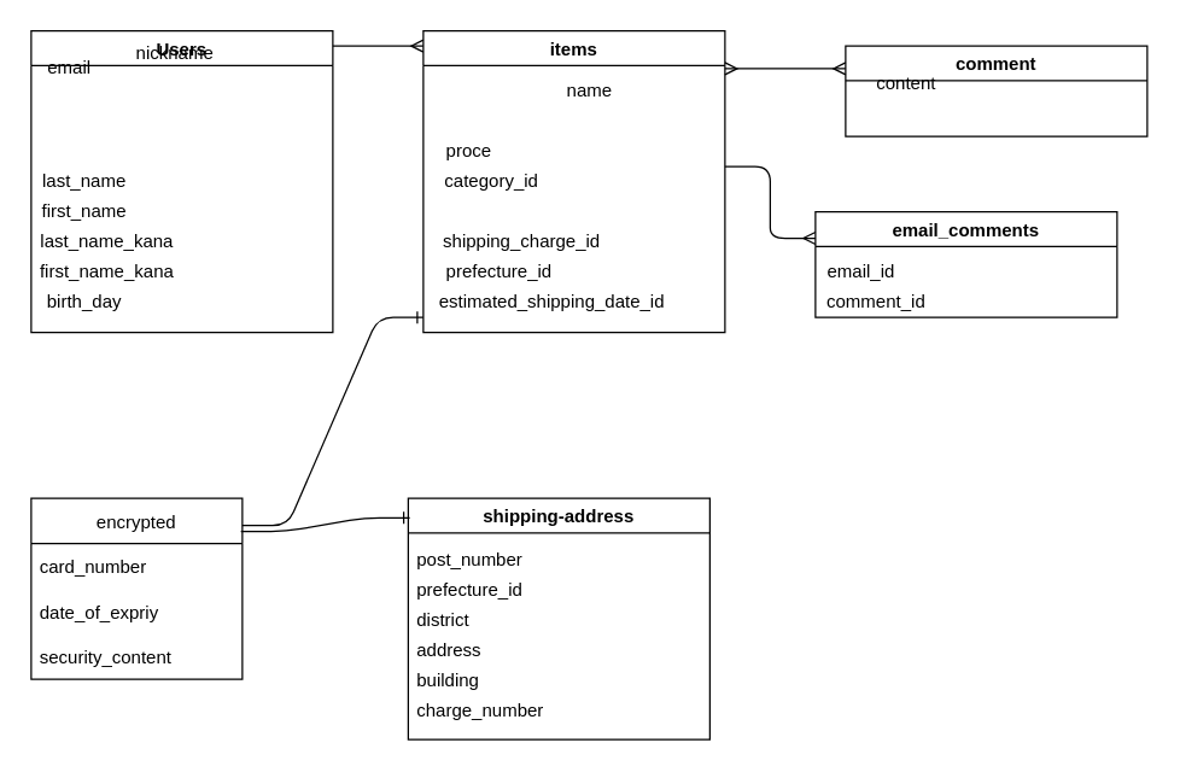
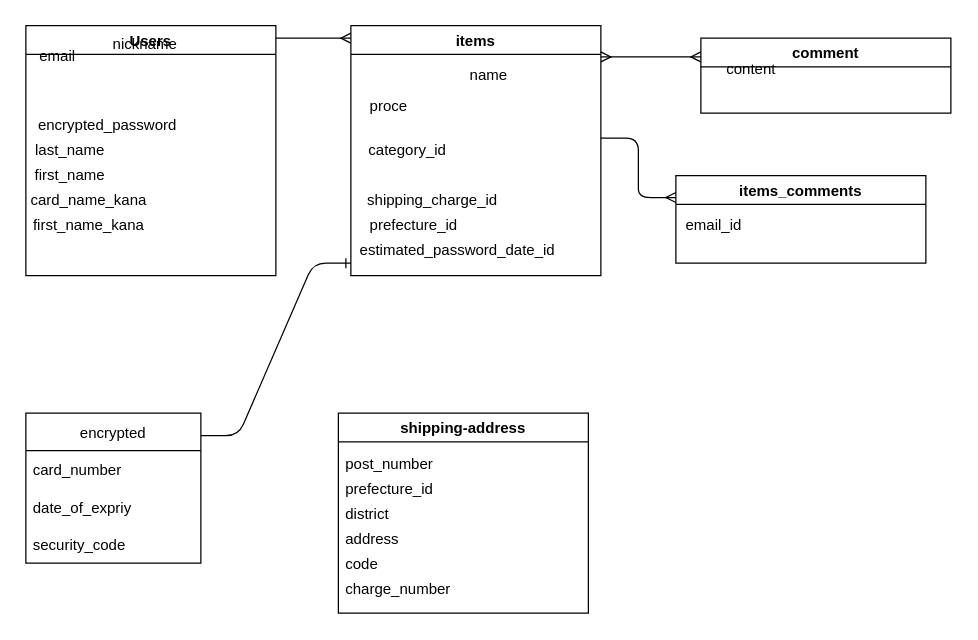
+ <mxCell id="5" value="encrypted_password" style="text;html=1;align=center;verticalAlign=middle;resizable=0;points=[];autosize=1;strokeColor=none;fillColor=none;" vertex="1" parent="2"><mxGeometry y="70" width="130" height="20" as="geometry" /></mxCell>
- <mxCell id="12" value="proce" style="text;html=1;align=center;verticalAlign=middle;resizable=0;points=[];autosize=1;strokeColor=none;fillColor=none;" vertex="1" parent="11"><mxGeometry x="5" y="70" width="50" height="20" as="geometry" /></mxCell>
+ <mxCell id="12" value="proce" style="text;html=1;align=center;verticalAlign=middle;resizable=0;points=[];autosize=1;strokeColor=none;fillColor=none;" vertex="1" parent="11"><mxGeometry x="5" y="55" width="50" height="20" as="geometry" /></mxCell>
- <mxCell id="35" value="email_comments" style="swimlane;" vertex="1" parent="1"><mxGeometry x="540" y="140" width="200" height="70" as="geometry" /></mxCell>
+ <mxCell id="35" value="items_comments" style="swimlane;" vertex="1" parent="1"><mxGeometry x="540" y="140" width="200" height="70" as="geometry" /></mxCell>
- <mxCell id="8" value="last_name_kana" style="text;html=1;align=center;verticalAlign=middle;resizable=0;points=[];autosize=1;strokeColor=none;fillColor=none;" vertex="1" parent="2"><mxGeometry y="130" width="100" height="20" as="geometry" /></mxCell>
+ <mxCell id="8" value="card_name_kana" style="text;html=1;align=center;verticalAlign=middle;resizable=0;points=[];autosize=1;strokeColor=none;fillColor=none;" vertex="1" parent="2"><mxGeometry y="130" width="100" height="20" as="geometry" /></mxCell>
- <mxCell id="10" value="birth_day" style="text;html=1;align=center;verticalAlign=middle;resizable=0;points=[];autosize=1;strokeColor=none;fillColor=none;" vertex="1" parent="2"><mxGeometry x="5" y="170" width="60" height="20" as="geometry" /></mxCell>
- <mxCell id="16" value="estimated_shipping_date_id" style="text;html=1;align=center;verticalAlign=middle;resizable=0;points=[];autosize=1;strokeColor=none;fillColor=none;" vertex="1" parent="11"><mxGeometry x="5" y="170" width="160" height="20" as="geometry" /></mxCell>
+ <mxCell id="16" value="estimated_password_date_id" style="text;html=1;align=center;verticalAlign=middle;resizable=0;points=[];autosize=1;strokeColor=none;fillColor=none;" vertex="1" parent="11"><mxGeometry x="5" y="170" width="160" height="20" as="geometry" /></mxCell>
- <mxCell id="37" value="comment_id" style="text;html=1;align=center;verticalAlign=middle;resizable=0;points=[];autosize=1;strokeColor=none;fillColor=none;" vertex="1" parent="35"><mxGeometry y="50" width="80" height="20" as="geometry" /></mxCell>
- <mxCell id="33" value="" style="edgeStyle=entityRelationEdgeStyle;fontSize=12;html=1;endArrow=ERone;endFill=1;exitX=0.993;exitY=0.183;exitDx=0;exitDy=0;exitPerimeter=0;entryX=0.005;entryY=0.081;entryDx=0;entryDy=0;entryPerimeter=0;" edge="1" parent="1" source="20" target="24"><mxGeometry width="100" height="100" relative="1" as="geometry"><mxPoint x="170" y="460" as="sourcePoint" /><mxPoint x="360" y="460" as="targetPoint" /></mxGeometry></mxCell>
- <mxCell id="23" value="security_content" style="text;strokeColor=none;fillColor=none;align=left;verticalAlign=middle;spacingLeft=4;spacingRight=4;overflow=hidden;points=[[0,0.5],[1,0.5]];portConstraint=eastwest;rotatable=0;" vertex="1" parent="20"><mxGeometry y="90" width="140" height="30" as="geometry" /></mxCell>
+ <mxCell id="23" value="security_code" style="text;strokeColor=none;fillColor=none;align=left;verticalAlign=middle;spacingLeft=4;spacingRight=4;overflow=hidden;points=[[0,0.5],[1,0.5]];portConstraint=eastwest;rotatable=0;" vertex="1" parent="20"><mxGeometry y="90" width="140" height="30" as="geometry" /></mxCell>
- <mxCell id="29" value="building" style="text;strokeColor=none;fillColor=none;align=left;verticalAlign=middle;spacingLeft=4;spacingRight=4;overflow=hidden;points=[[0,0.5],[1,0.5]];portConstraint=eastwest;rotatable=0;" vertex="1" parent="24"><mxGeometry y="110" width="140" height="20" as="geometry" /></mxCell>
+ <mxCell id="29" value="code" style="text;strokeColor=none;fillColor=none;align=left;verticalAlign=middle;spacingLeft=4;spacingRight=4;overflow=hidden;points=[[0,0.5],[1,0.5]];portConstraint=eastwest;rotatable=0;" vertex="1" parent="24"><mxGeometry y="110" width="140" height="20" as="geometry" /></mxCell>
